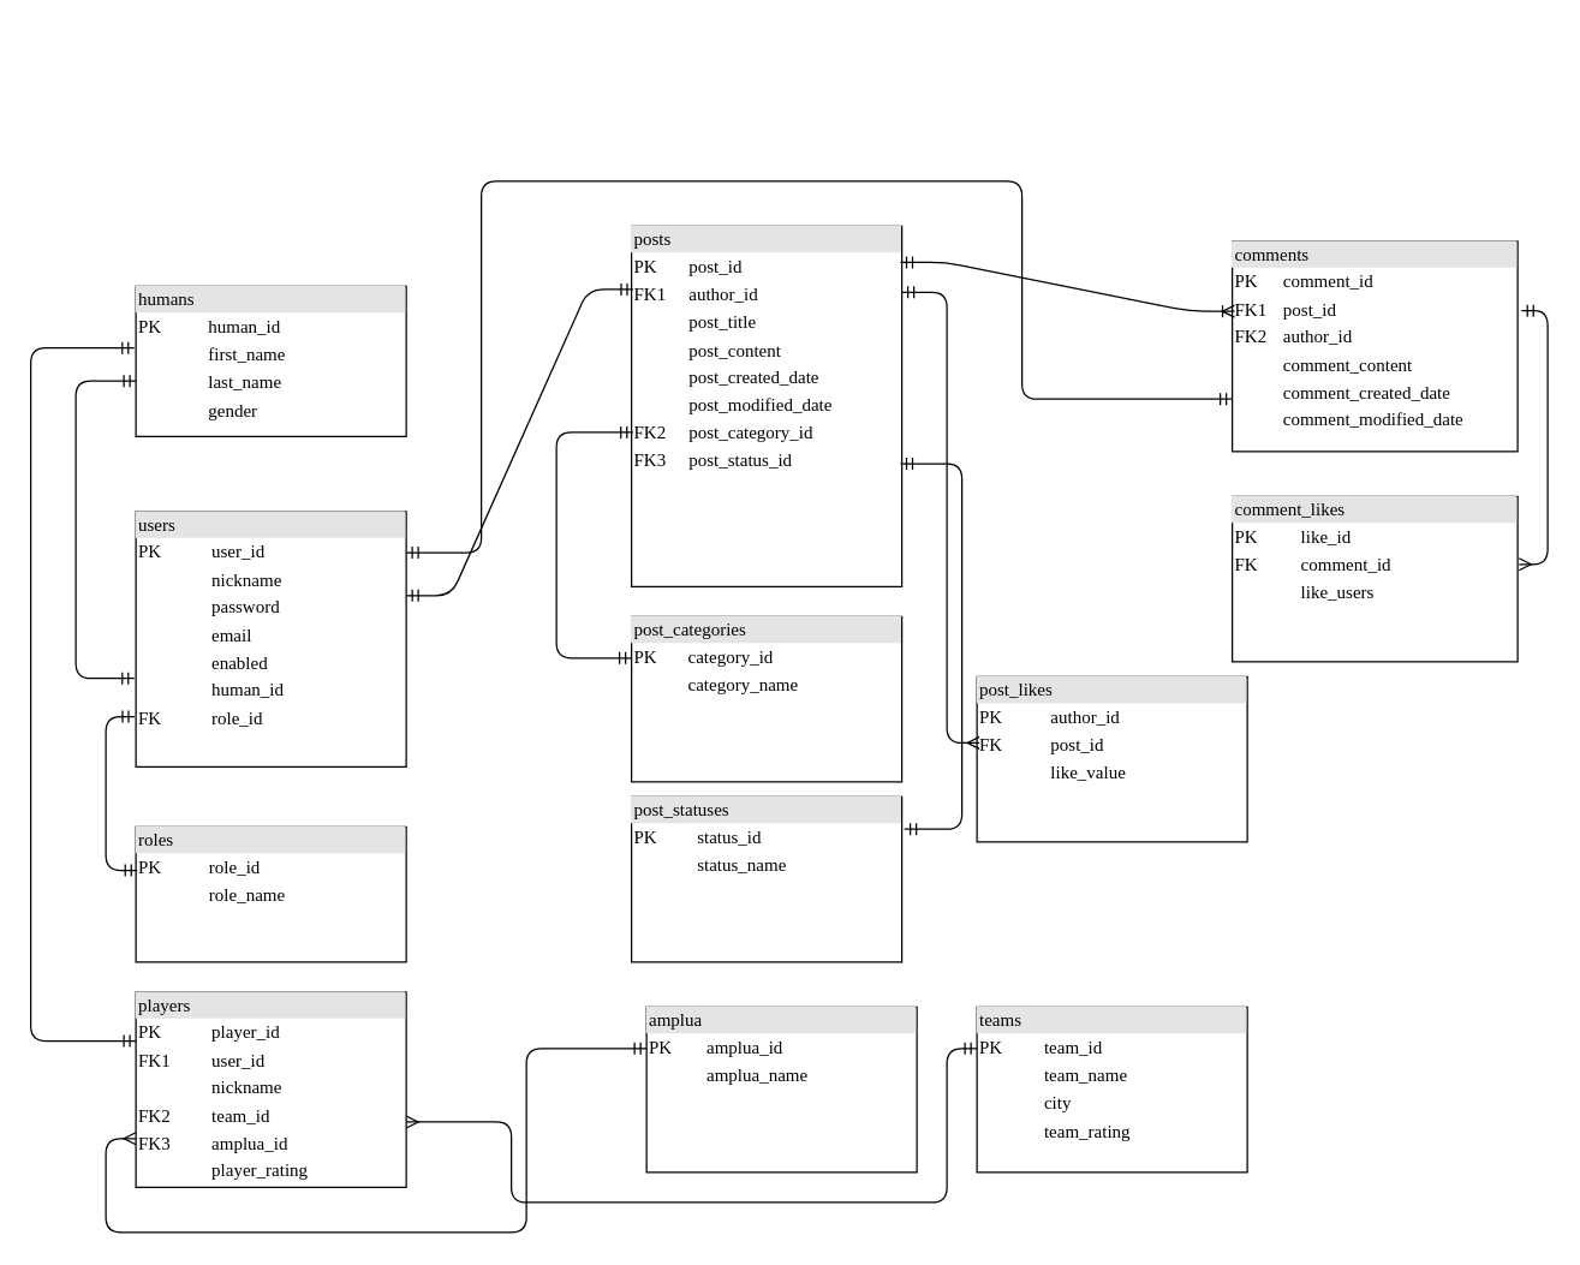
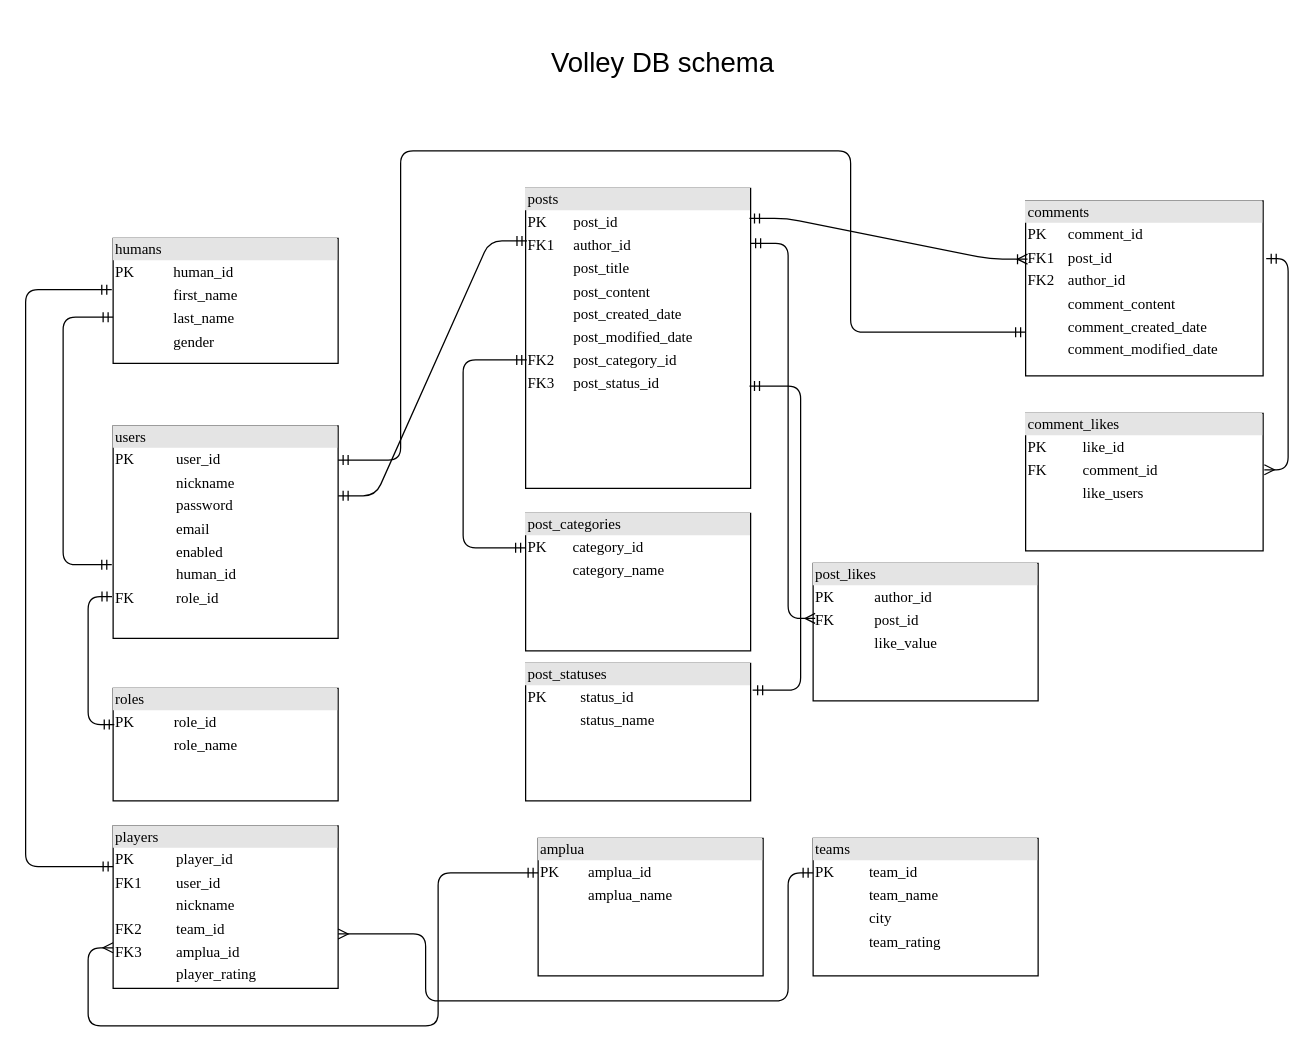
+ <mxCell id="11" value="&lt;font style=&quot;font-size: 22px&quot;&gt;Volley DB schema&lt;/font&gt;" style="rounded=0;whiteSpace=wrap;html=1;strokeColor=none;" parent="1" vertex="1"><mxGeometry x="340" y="20" width="380" height="60" as="geometry" /></mxCell>
